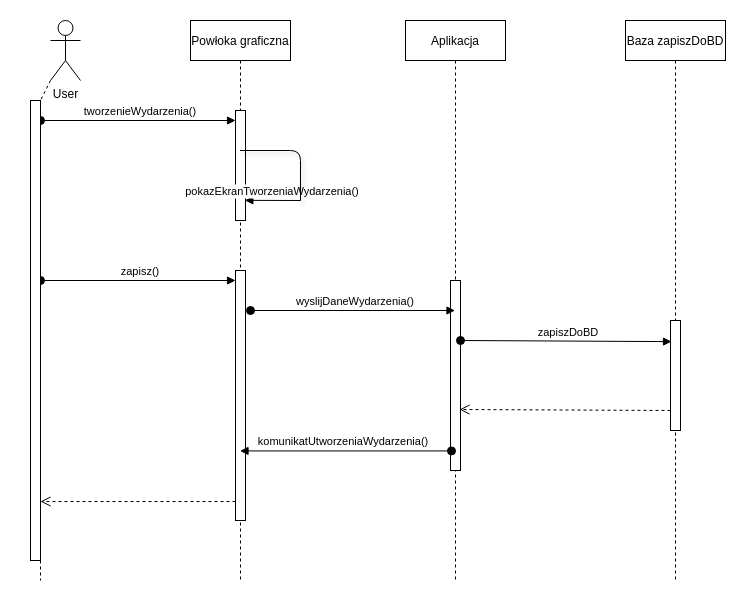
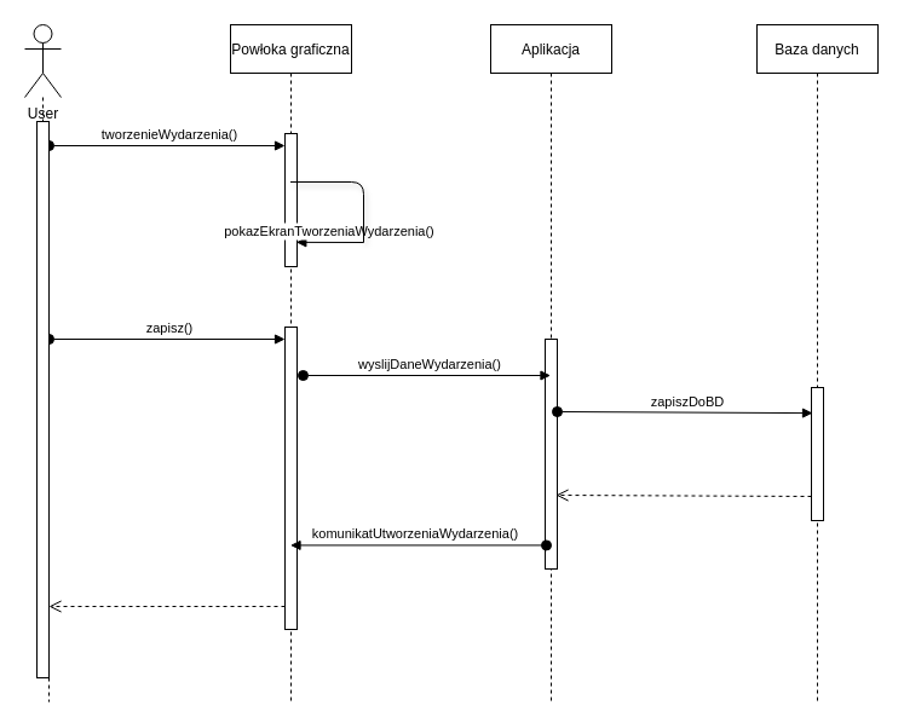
- <mxCell id="4" value="Baza zapiszDoBD" style="shape=umlLifeline;perimeter=lifelinePerimeter;container=1;collapsible=0;recursiveResize=0;rounded=0;shadow=0;strokeWidth=1;" parent="1" vertex="1"><mxGeometry x="625" y="20" width="100" height="560" as="geometry" /></mxCell>
+ <mxCell id="4" value="Baza danych" style="shape=umlLifeline;perimeter=lifelinePerimeter;container=1;collapsible=0;recursiveResize=0;rounded=0;shadow=0;strokeWidth=1;" parent="1" vertex="1"><mxGeometry x="625" y="20" width="100" height="560" as="geometry" /></mxCell>
- <mxCell id="6" value="User" style="shape=umlActor;verticalLabelPosition=bottom;verticalAlign=top;html=1;outlineConnect=0;" vertex="1" parent="1"><mxGeometry x="50" y="20" width="30" height="60" as="geometry" /></mxCell>
+ <mxCell id="6" value="User" style="shape=umlActor;verticalLabelPosition=bottom;verticalAlign=top;html=1;outlineConnect=0;" vertex="1" parent="1"><mxGeometry x="20" y="20" width="30" height="60" as="geometry" /></mxCell>
